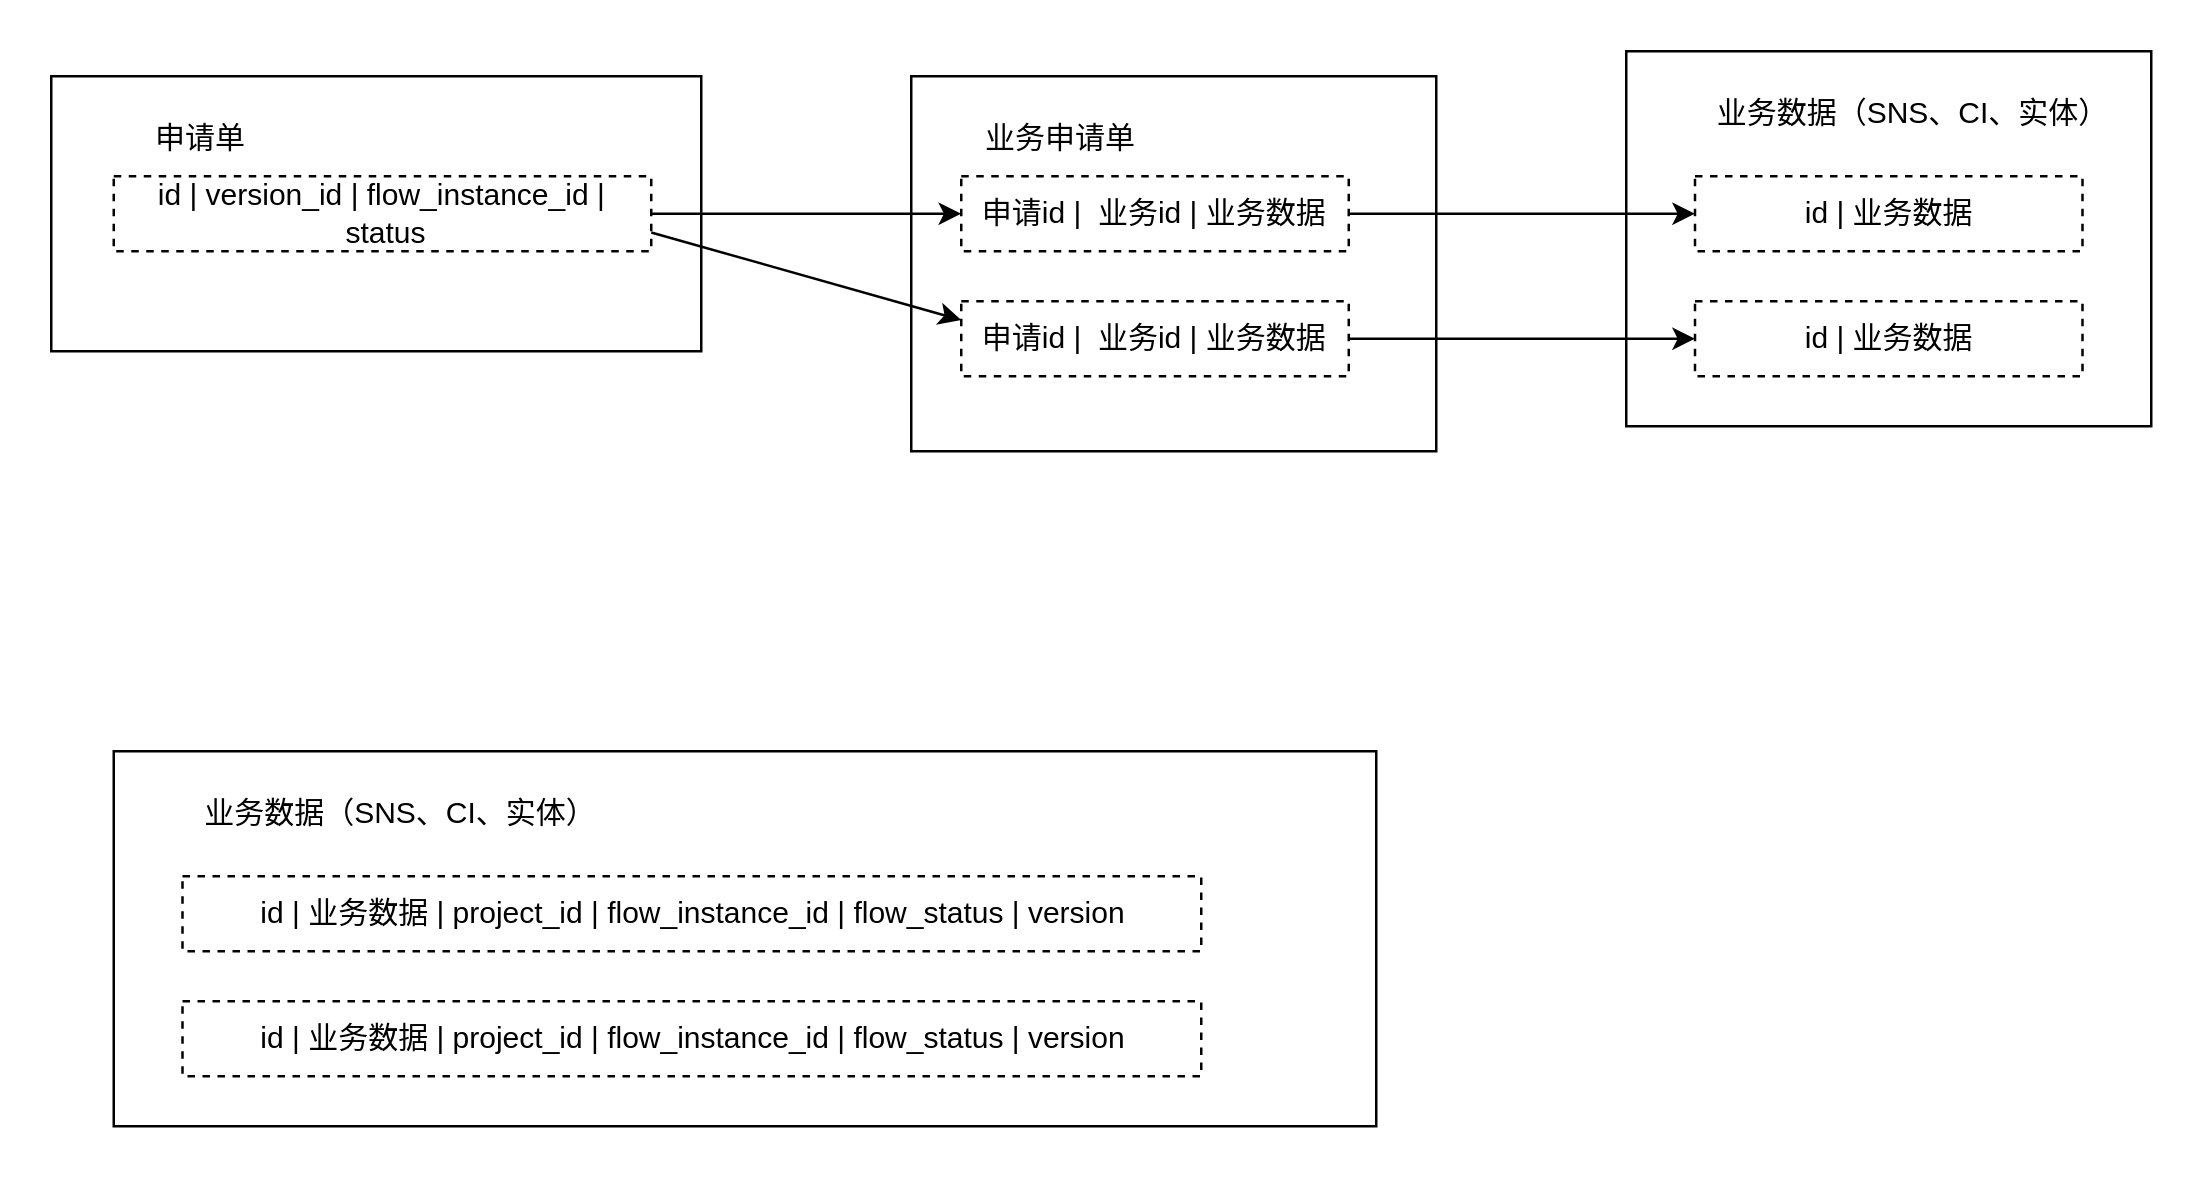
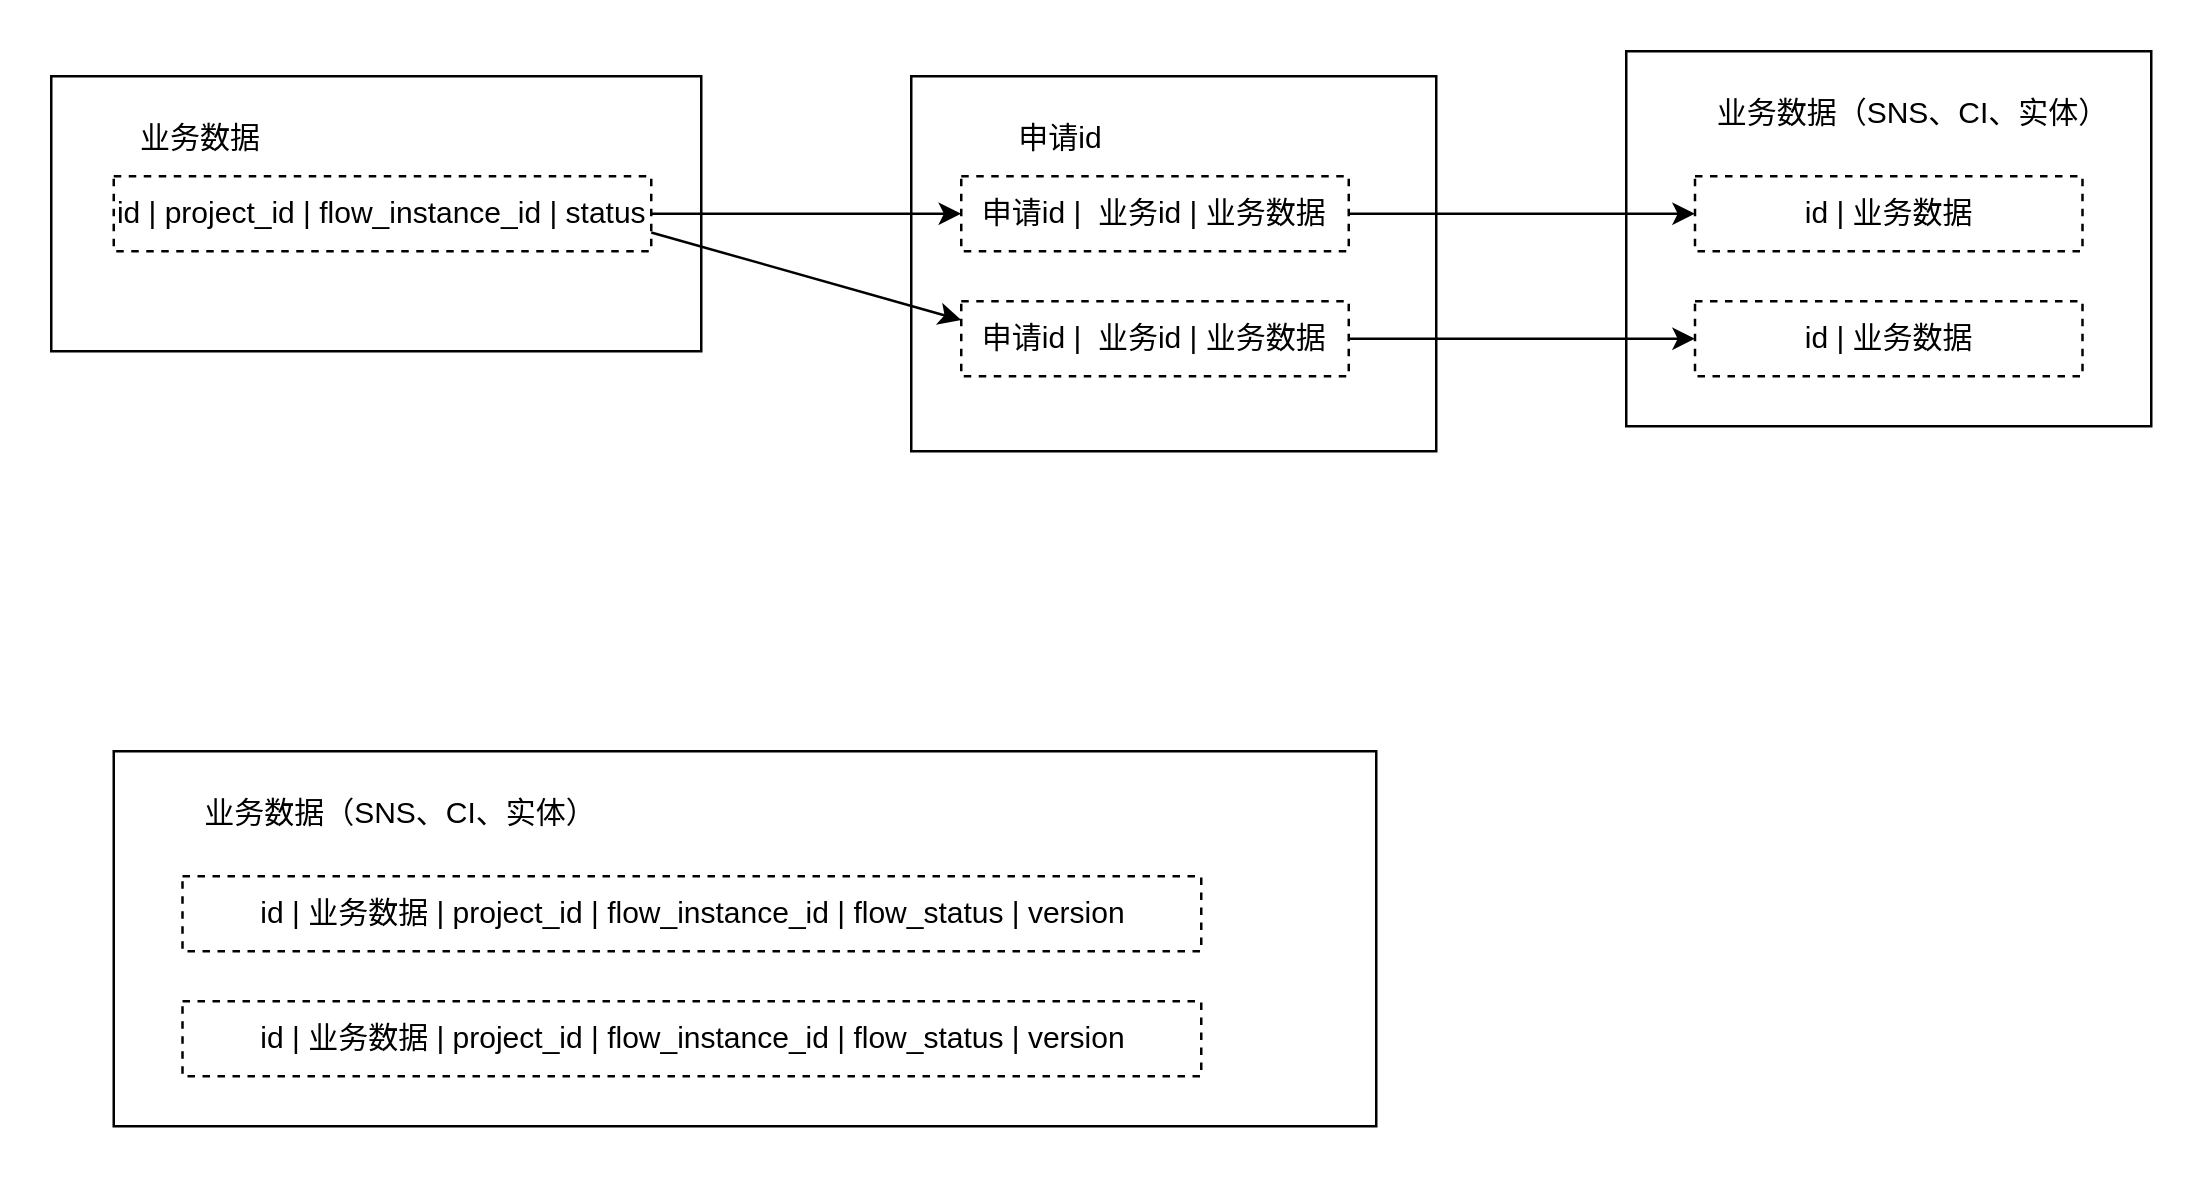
- <mxCell id="14" value="申请单" style="text;html=1;align=center;verticalAlign=middle;whiteSpace=wrap;rounded=0;" vertex="1" parent="1"><mxGeometry x="45" y="40" width="70" height="30" as="geometry" /></mxCell>
+ <mxCell id="14" value="业务数据" style="text;html=1;align=center;verticalAlign=middle;whiteSpace=wrap;rounded=0;" vertex="1" parent="1"><mxGeometry x="45" y="40" width="70" height="30" as="geometry" /></mxCell>
- <mxCell id="8" value="业务申请单" style="text;html=1;align=center;verticalAlign=middle;whiteSpace=wrap;rounded=0;" vertex="1" parent="1"><mxGeometry x="389" y="40" width="70" height="30" as="geometry" /></mxCell>
+ <mxCell id="8" value="申请id" style="text;html=1;align=center;verticalAlign=middle;whiteSpace=wrap;rounded=0;" vertex="1" parent="1"><mxGeometry x="389" y="40" width="70" height="30" as="geometry" /></mxCell>
- <mxCell id="13" value="&lt;div&gt;id |&amp;nbsp;&lt;span style=&quot;background-color: initial;&quot;&gt;version_id |&amp;nbsp;&lt;/span&gt;&lt;span style=&quot;background-color: initial;&quot;&gt;flow_instance_id |&amp;nbsp;&lt;/span&gt;&lt;span style=&quot;background-color: initial;&quot;&gt;status&lt;/span&gt;&lt;/div&gt;" style="text;html=1;align=center;verticalAlign=middle;whiteSpace=wrap;rounded=0;strokeColor=default;dashed=1;" vertex="1" parent="1"><mxGeometry x="45" y="70" width="215" height="30" as="geometry" /></mxCell>
+ <mxCell id="13" value="&lt;div&gt;id |&amp;nbsp;&lt;span style=&quot;background-color: initial;&quot;&gt;project_id |&amp;nbsp;&lt;/span&gt;&lt;span style=&quot;background-color: initial;&quot;&gt;flow_instance_id |&amp;nbsp;&lt;/span&gt;&lt;span style=&quot;background-color: initial;&quot;&gt;status&lt;/span&gt;&lt;/div&gt;" style="text;html=1;align=center;verticalAlign=middle;whiteSpace=wrap;rounded=0;strokeColor=default;dashed=1;" vertex="1" parent="1"><mxGeometry x="45" y="70" width="215" height="30" as="geometry" /></mxCell>
